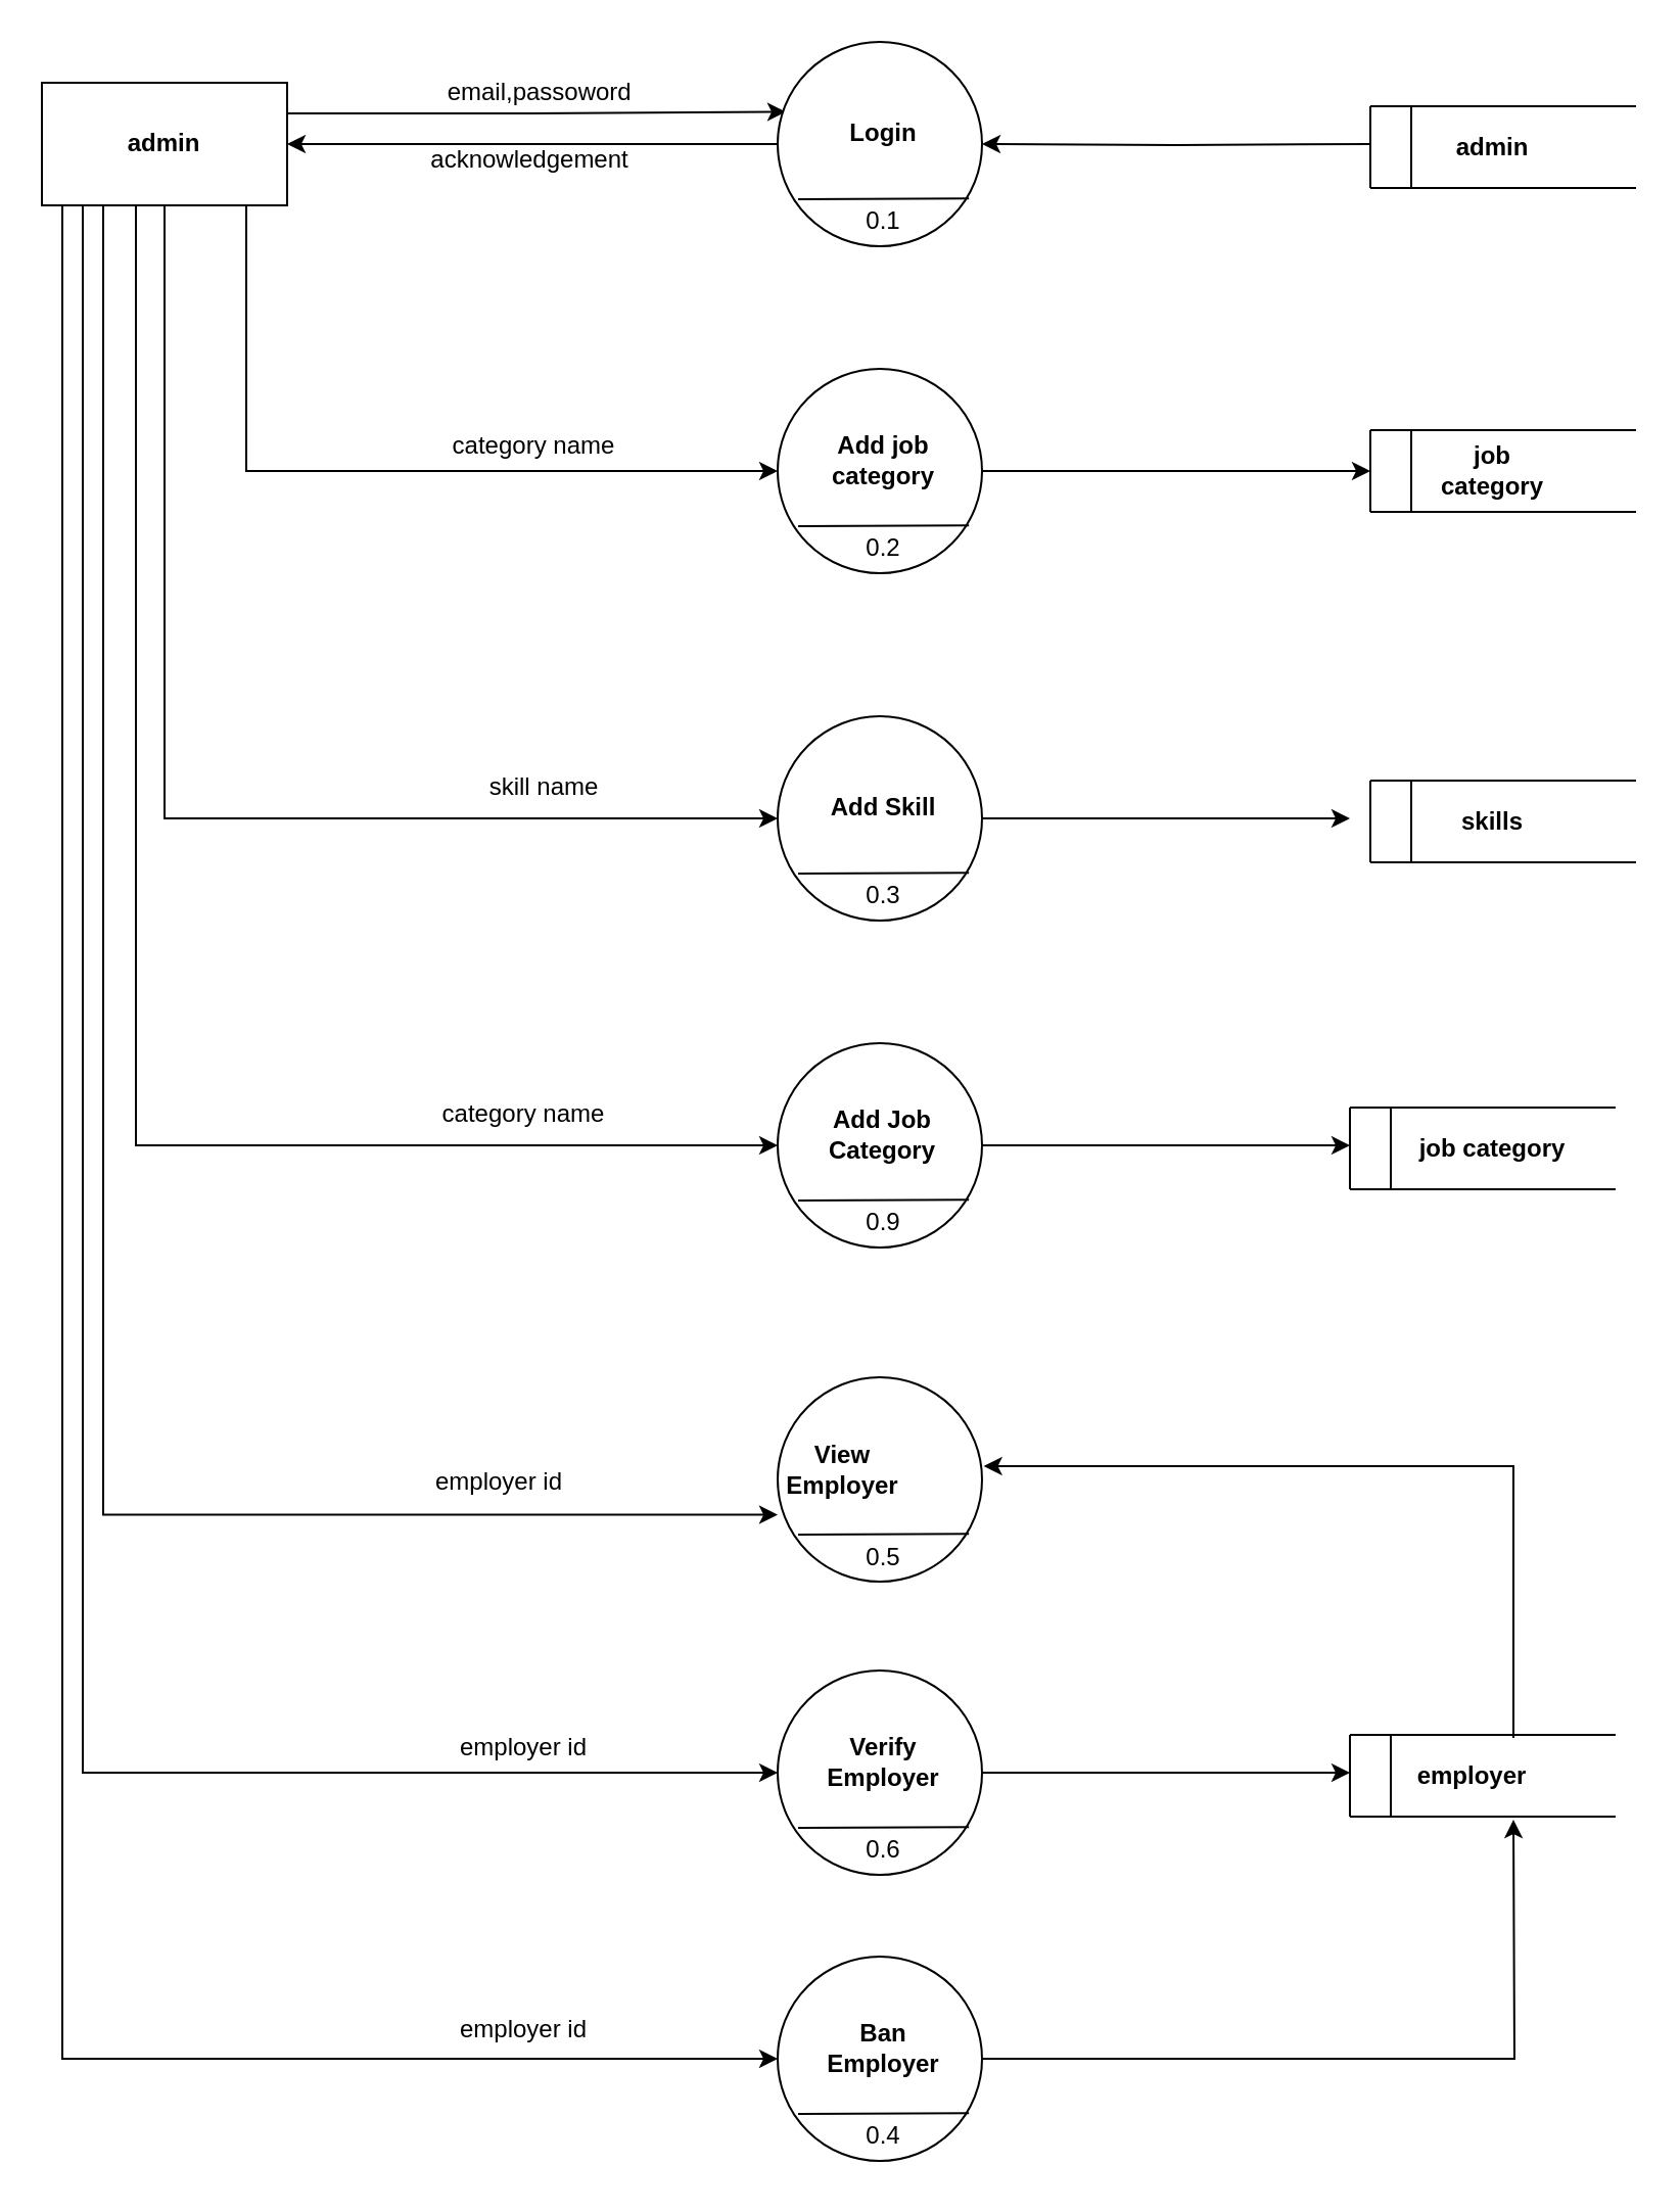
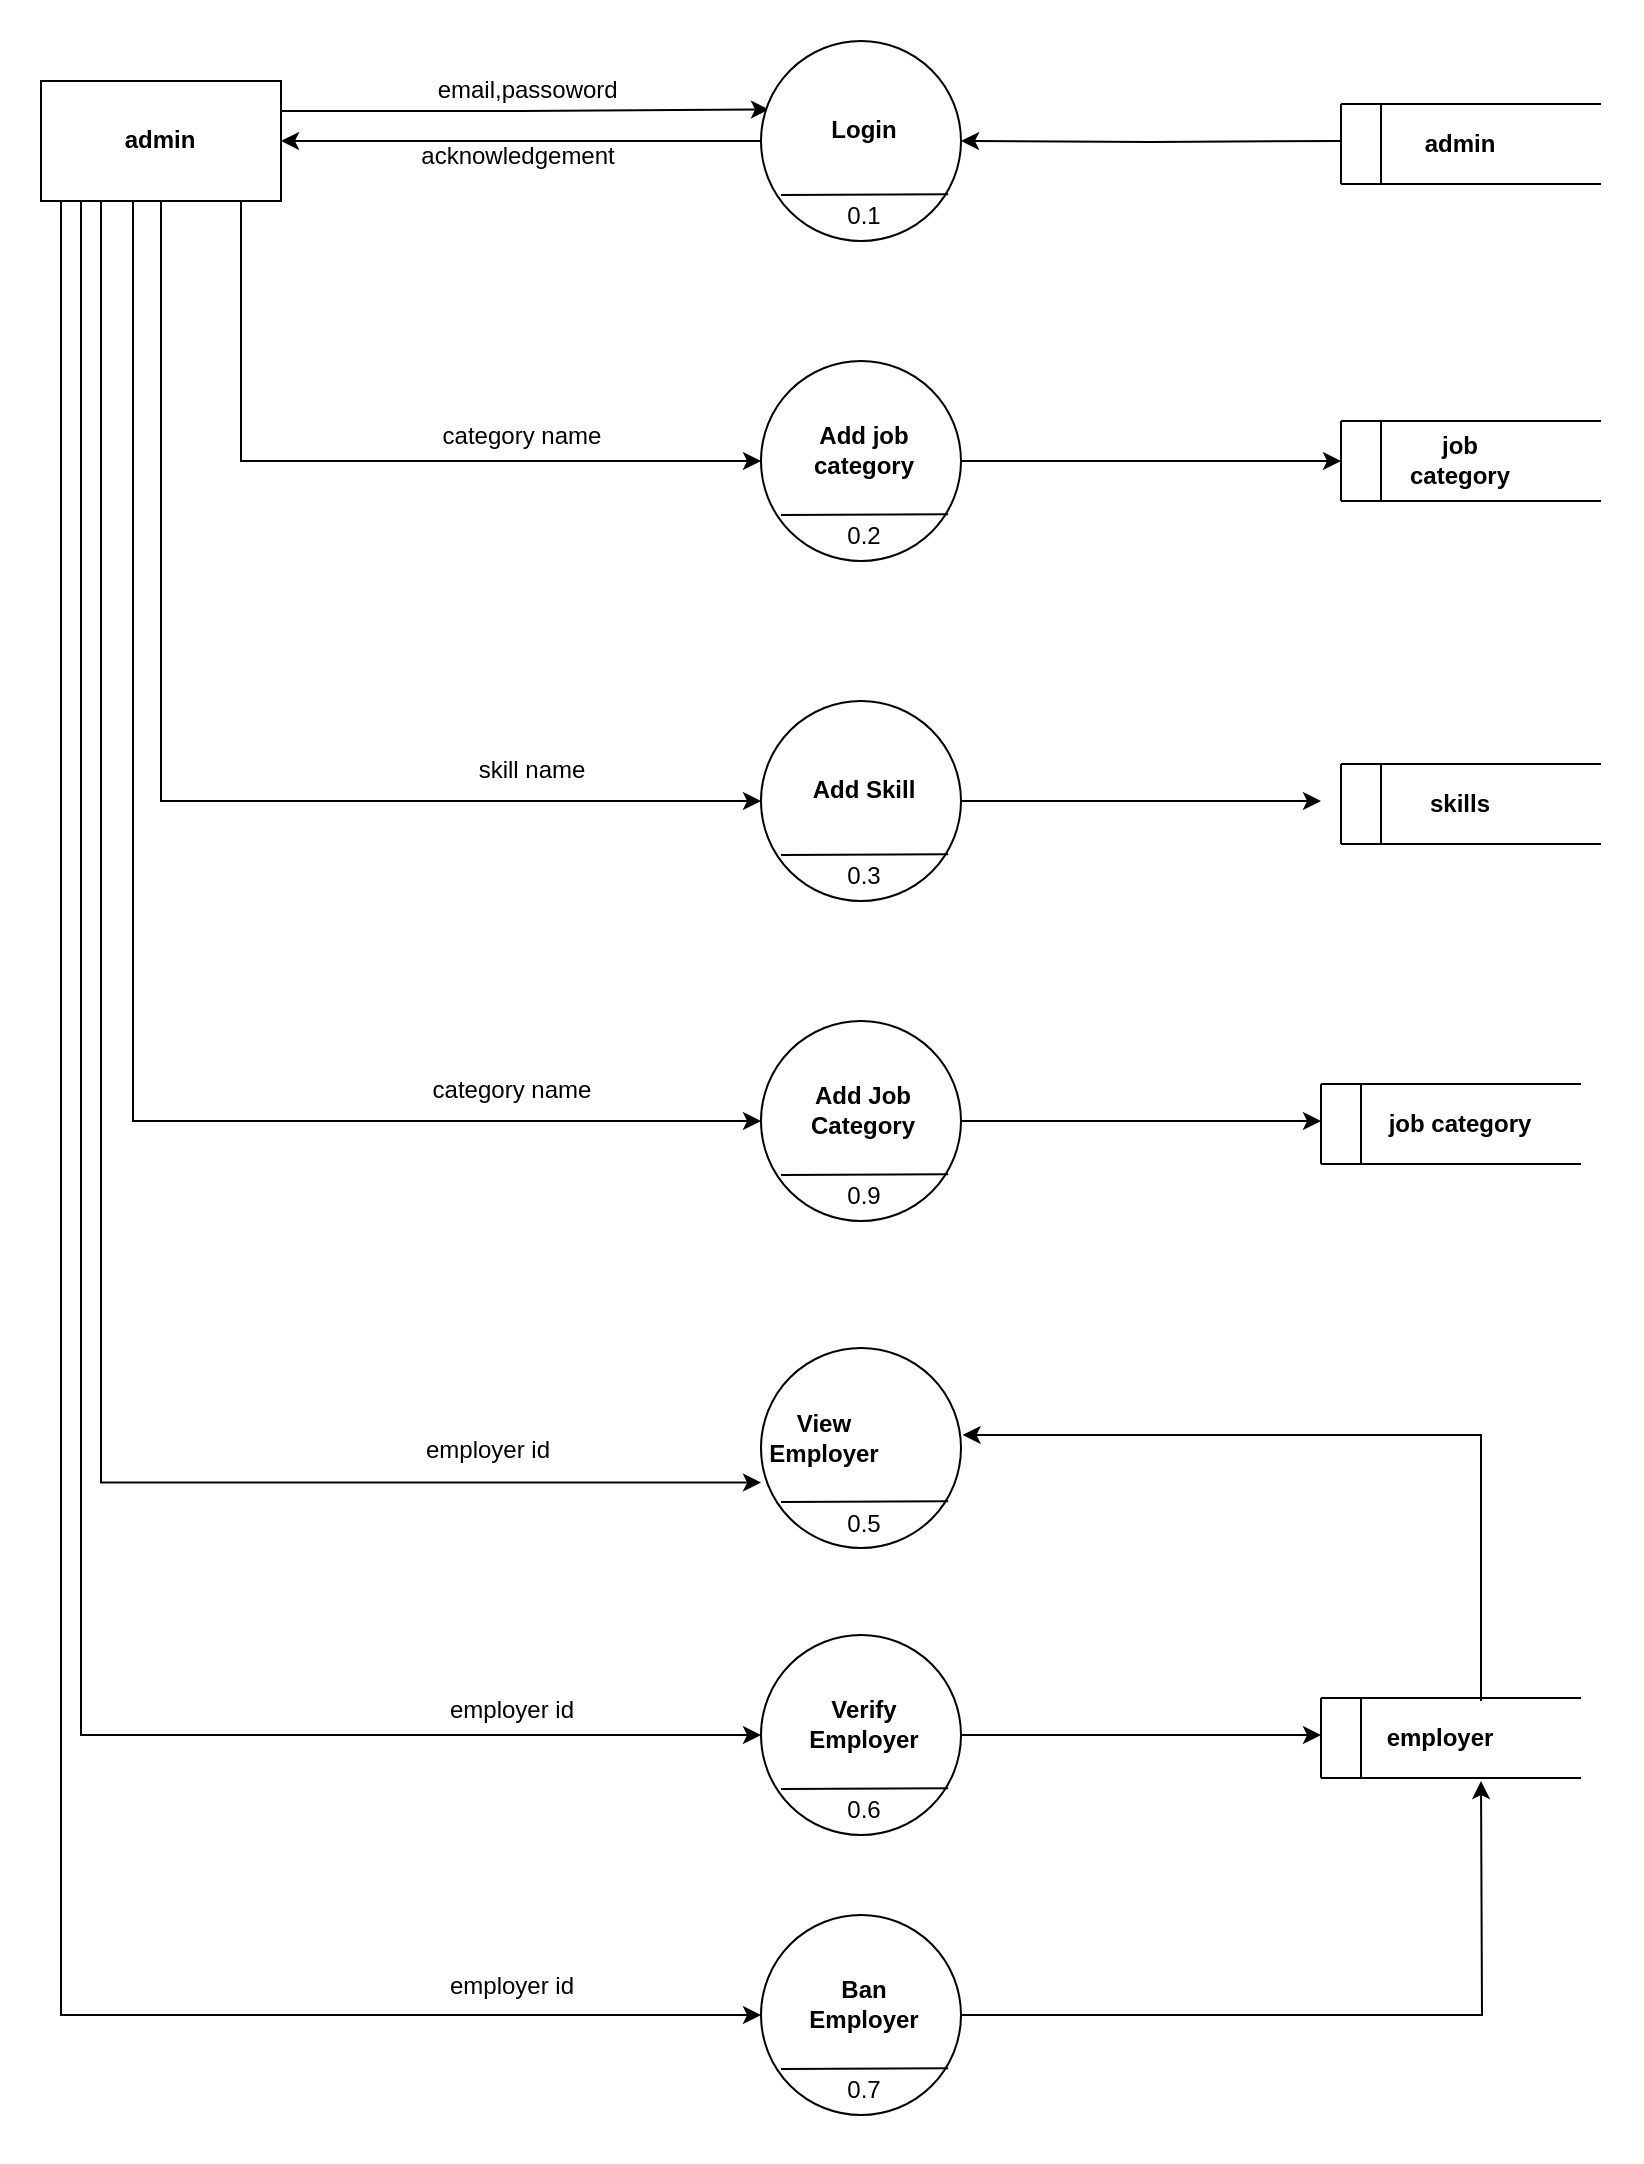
- <mxCell id="87" value="0.4" style="text;html=1;strokeColor=none;fillColor=none;align=center;verticalAlign=middle;whiteSpace=wrap;rounded=0;" vertex="1" parent="84"><mxGeometry x="22" y="73" width="60" height="30" as="geometry" /></mxCell>
+ <mxCell id="87" value="0.7" style="text;html=1;strokeColor=none;fillColor=none;align=center;verticalAlign=middle;whiteSpace=wrap;rounded=0;" vertex="1" parent="84"><mxGeometry x="22" y="73" width="60" height="30" as="geometry" /></mxCell>
